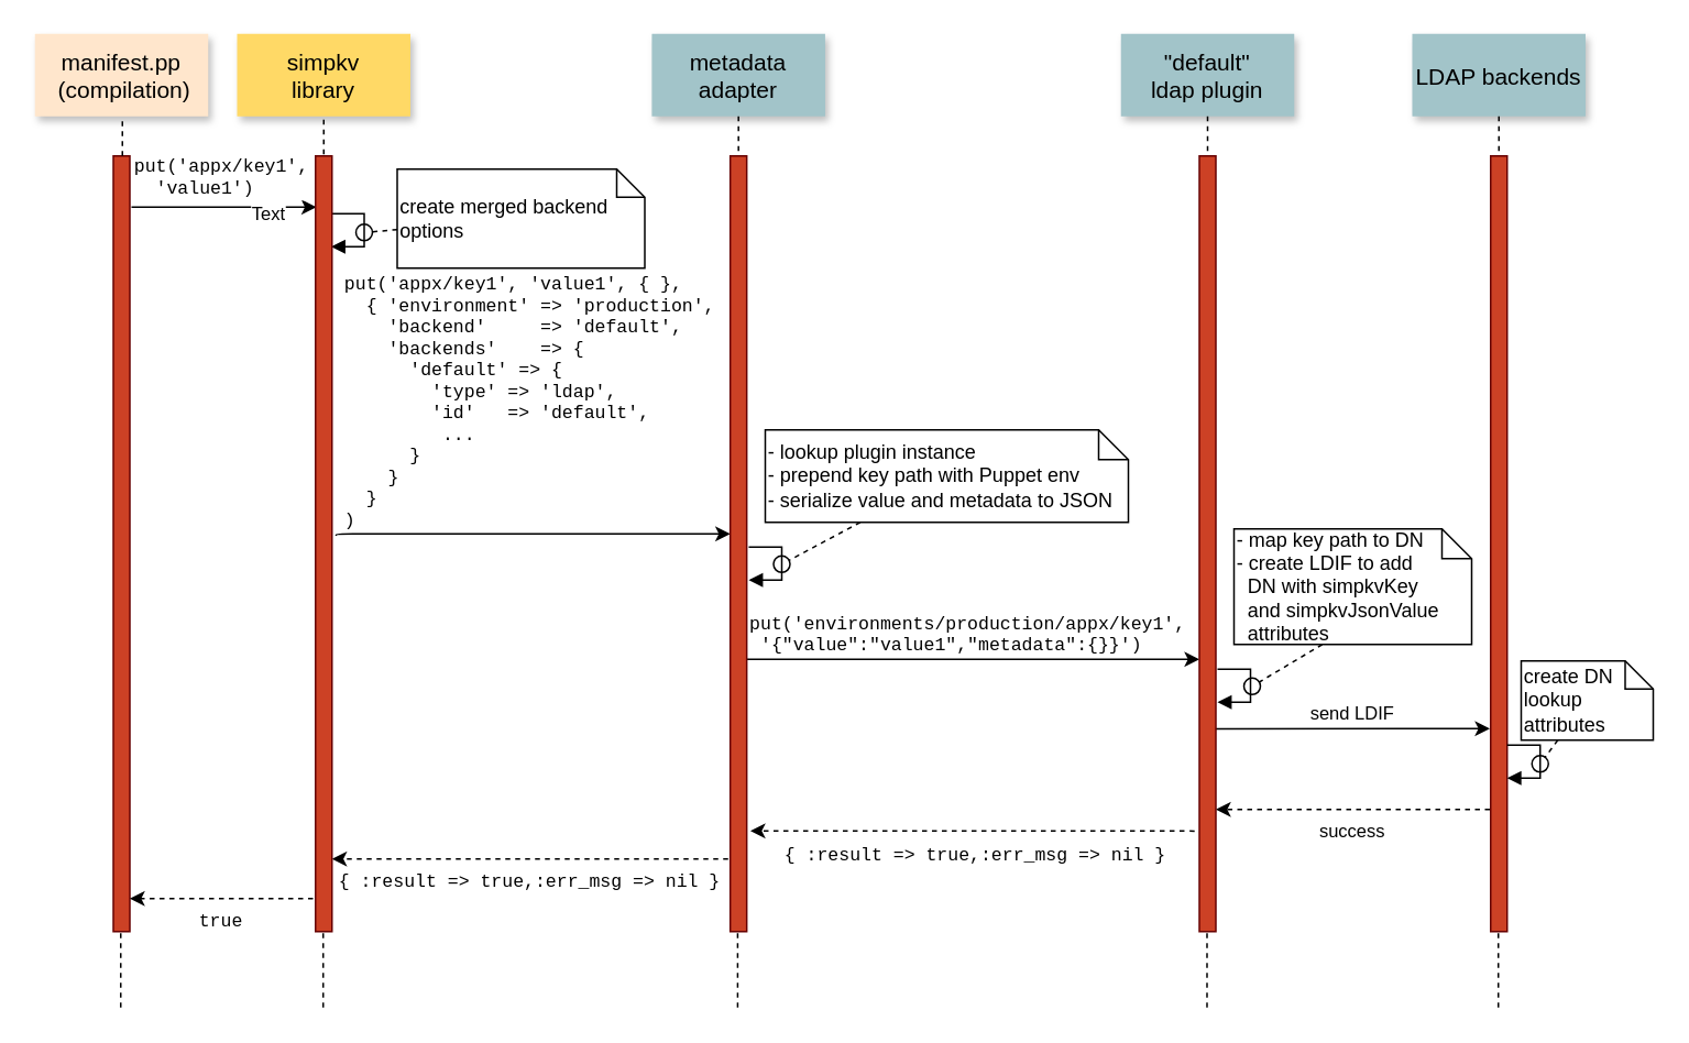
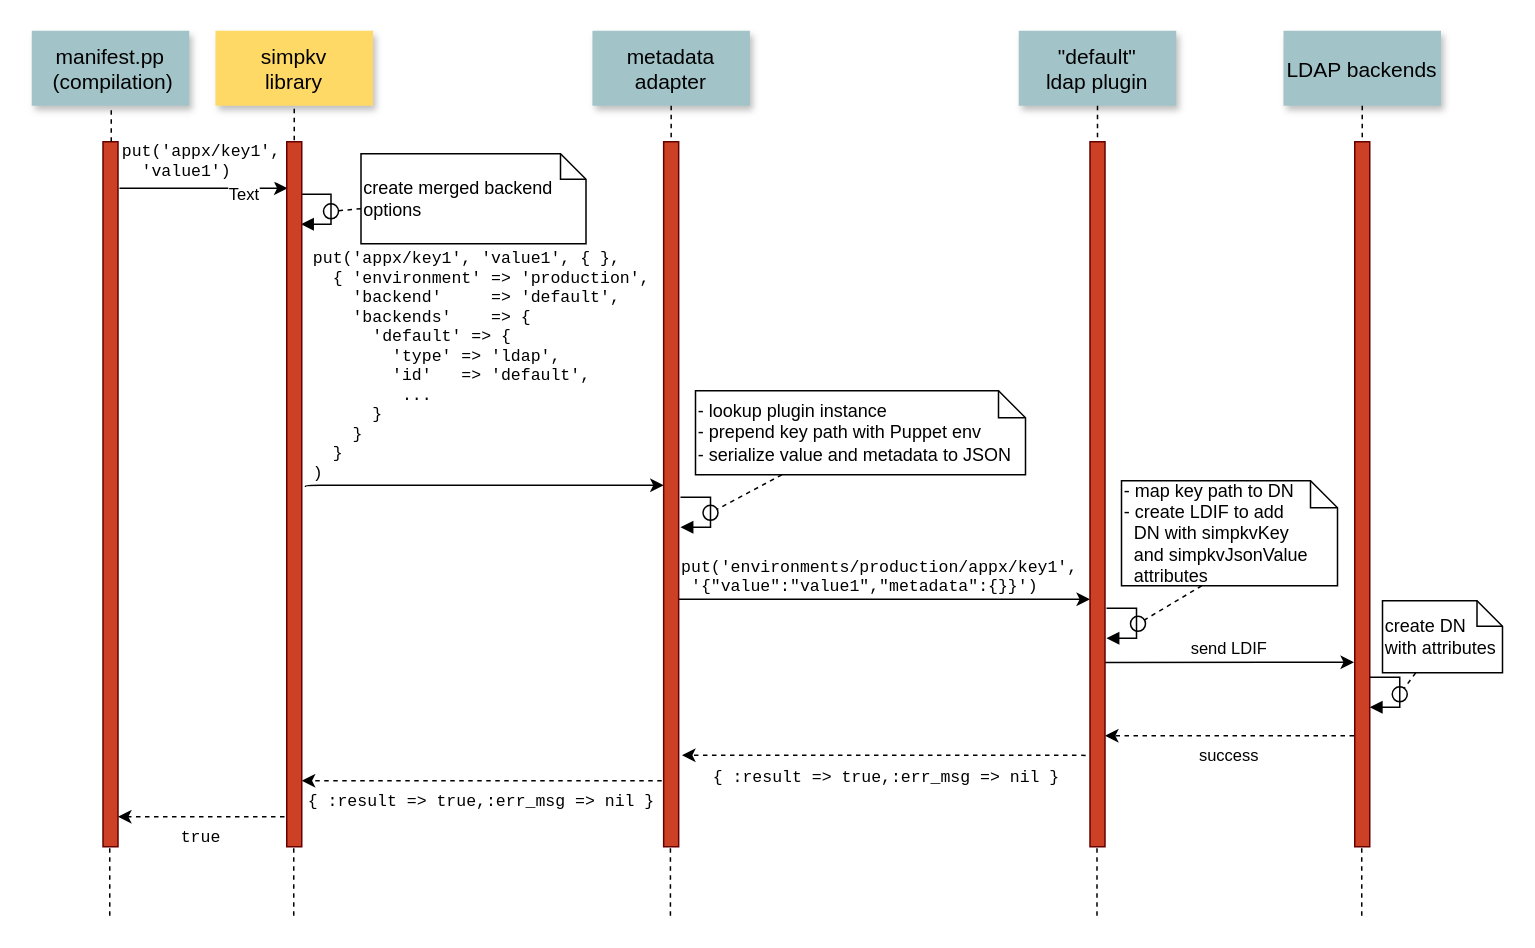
- <mxCell id="3" value="manifest.pp&#10; (compilation)" style="shadow=1;fillColor=#ffe6cc;strokeColor=none;fontSize=14;" parent="1" vertex="1"><mxGeometry x="20.5" y="20" width="105" height="50" as="geometry" /></mxCell>
+ <mxCell id="3" value="manifest.pp&#10; (compilation)" style="shadow=1;fillColor=#A2C4C9;strokeColor=none;fontSize=14;" parent="1" vertex="1"><mxGeometry x="20.5" y="20" width="105" height="50" as="geometry" /></mxCell>
- <mxCell id="32" value="create DN&#10;lookup attributes" style="shape=note;align=left;whiteSpace=wrap;fontSize=12;size=17;" parent="1" vertex="1"><mxGeometry x="921" y="400" width="80" height="48" as="geometry" /></mxCell>
+ <mxCell id="32" value="create DN&#10;with attributes" style="shape=note;align=left;whiteSpace=wrap;fontSize=12;size=17;" parent="1" vertex="1"><mxGeometry x="921" y="400" width="80" height="48" as="geometry" /></mxCell>
